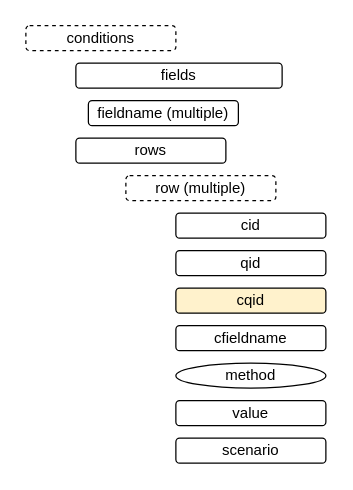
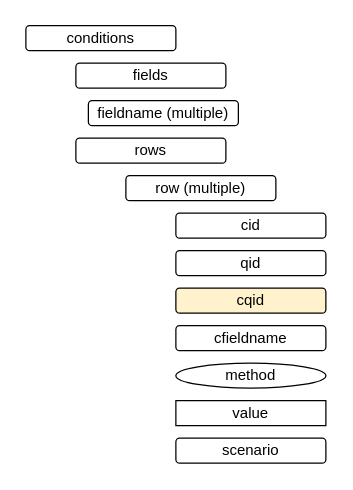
- <mxCell id="2" value="conditions" style="rounded=1;whiteSpace=wrap;html=1;dashed=1;" vertex="1" parent="1"><mxGeometry x="20" y="20" width="120" height="20" as="geometry" /></mxCell>
+ <mxCell id="2" value="conditions" style="rounded=1;whiteSpace=wrap;html=1;" vertex="1" parent="1"><mxGeometry x="20" y="20" width="120" height="20" as="geometry" /></mxCell>
- <mxCell id="3" value="fields" style="rounded=1;whiteSpace=wrap;html=1;" vertex="1" parent="1"><mxGeometry x="60" y="50" width="165" height="20" as="geometry" /></mxCell>
+ <mxCell id="3" value="fields" style="rounded=1;whiteSpace=wrap;html=1;" vertex="1" parent="1"><mxGeometry x="60" y="50" width="120" height="20" as="geometry" /></mxCell>
- <mxCell id="6" value="row (multiple)" style="rounded=1;whiteSpace=wrap;html=1;dashed=1;" vertex="1" parent="1"><mxGeometry x="100" y="140" width="120" height="20" as="geometry" /></mxCell>
+ <mxCell id="6" value="row (multiple)" style="rounded=1;whiteSpace=wrap;html=1;" vertex="1" parent="1"><mxGeometry x="100" y="140" width="120" height="20" as="geometry" /></mxCell>
- <mxCell id="12" value="value" style="rounded=1;whiteSpace=wrap;html=1;" vertex="1" parent="1"><mxGeometry x="140" y="320" width="120" height="20" as="geometry" /></mxCell>
+ <mxCell id="12" value="value" style="whiteSpace=wrap;html=1;rounded=0;" vertex="1" parent="1"><mxGeometry x="140" y="320" width="120" height="20" as="geometry" /></mxCell>
